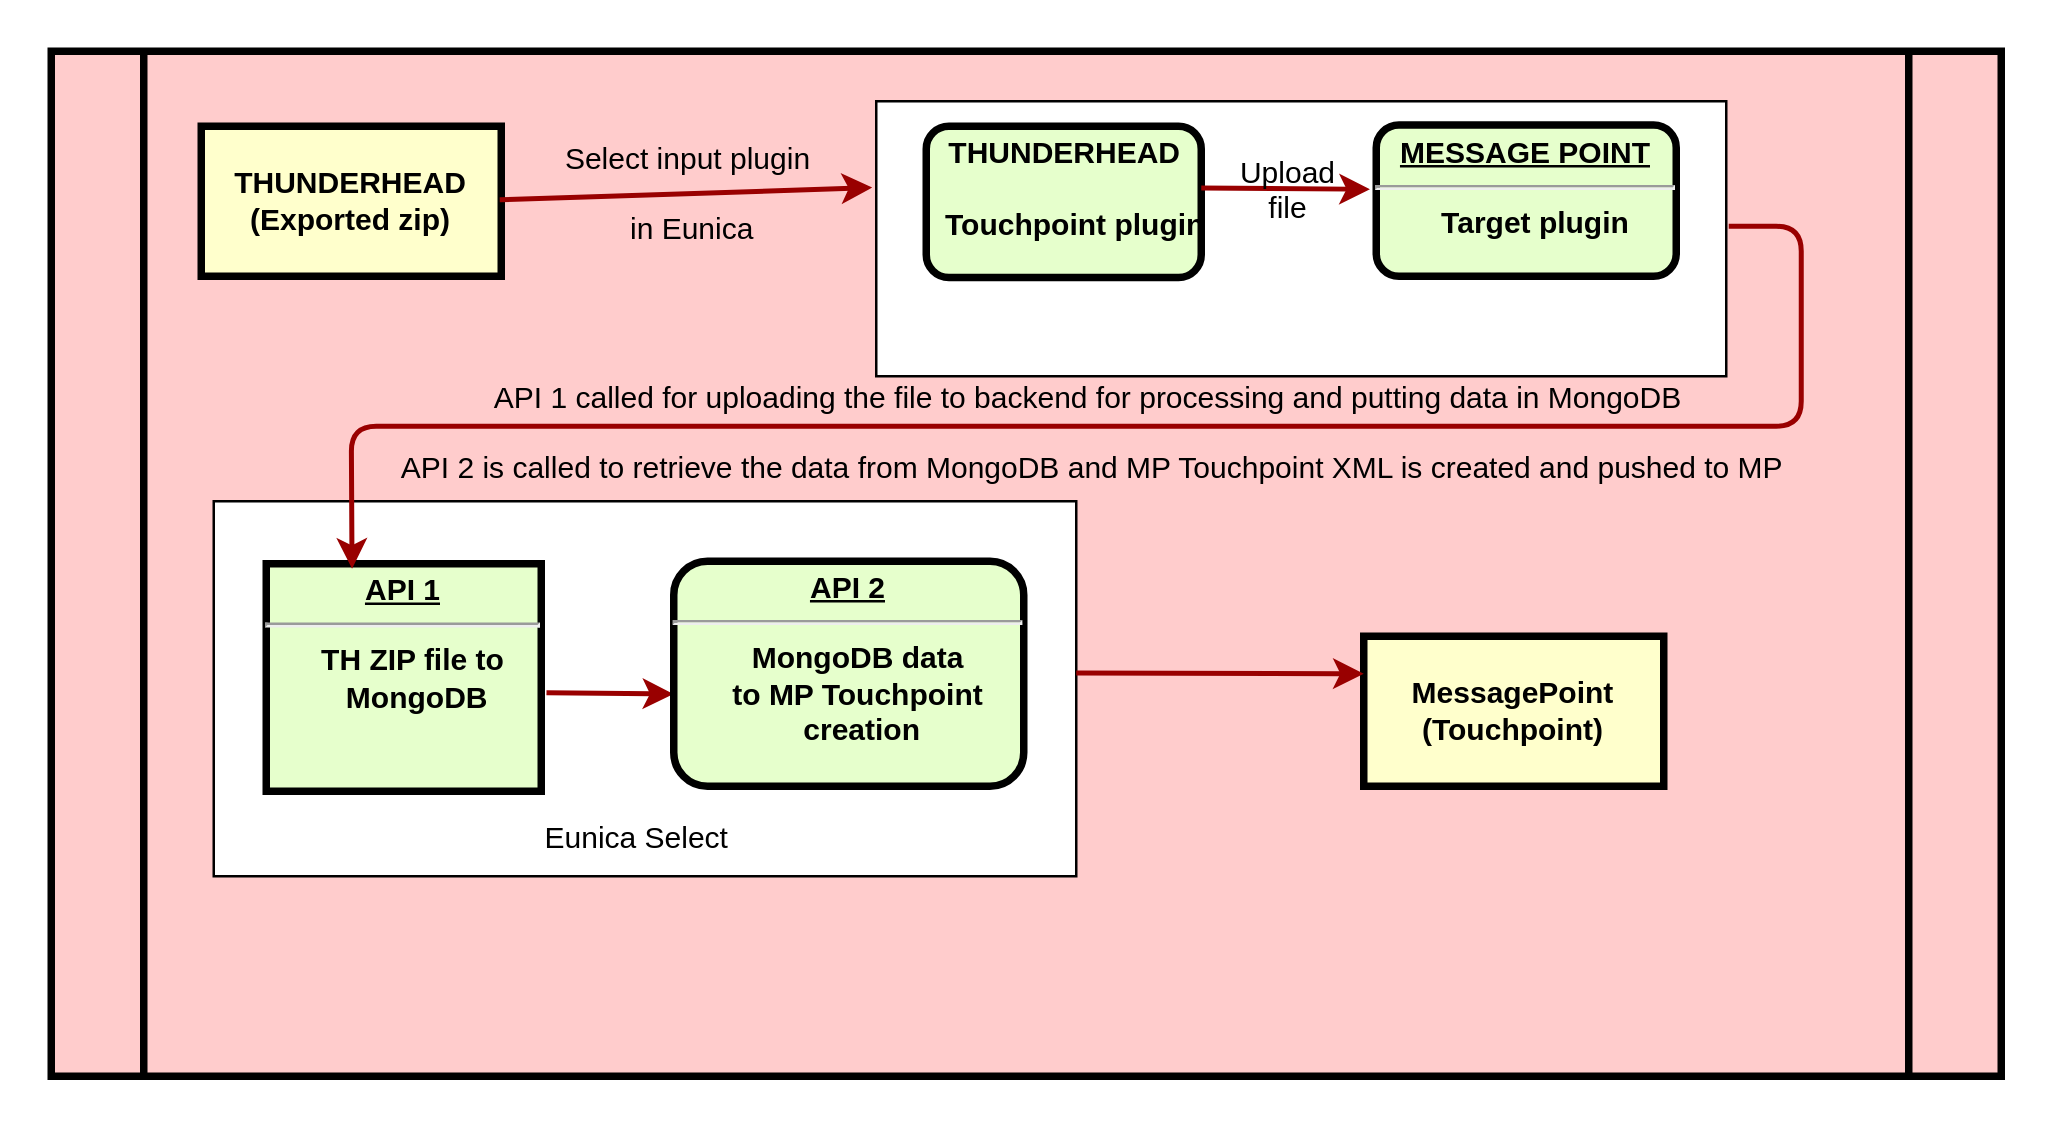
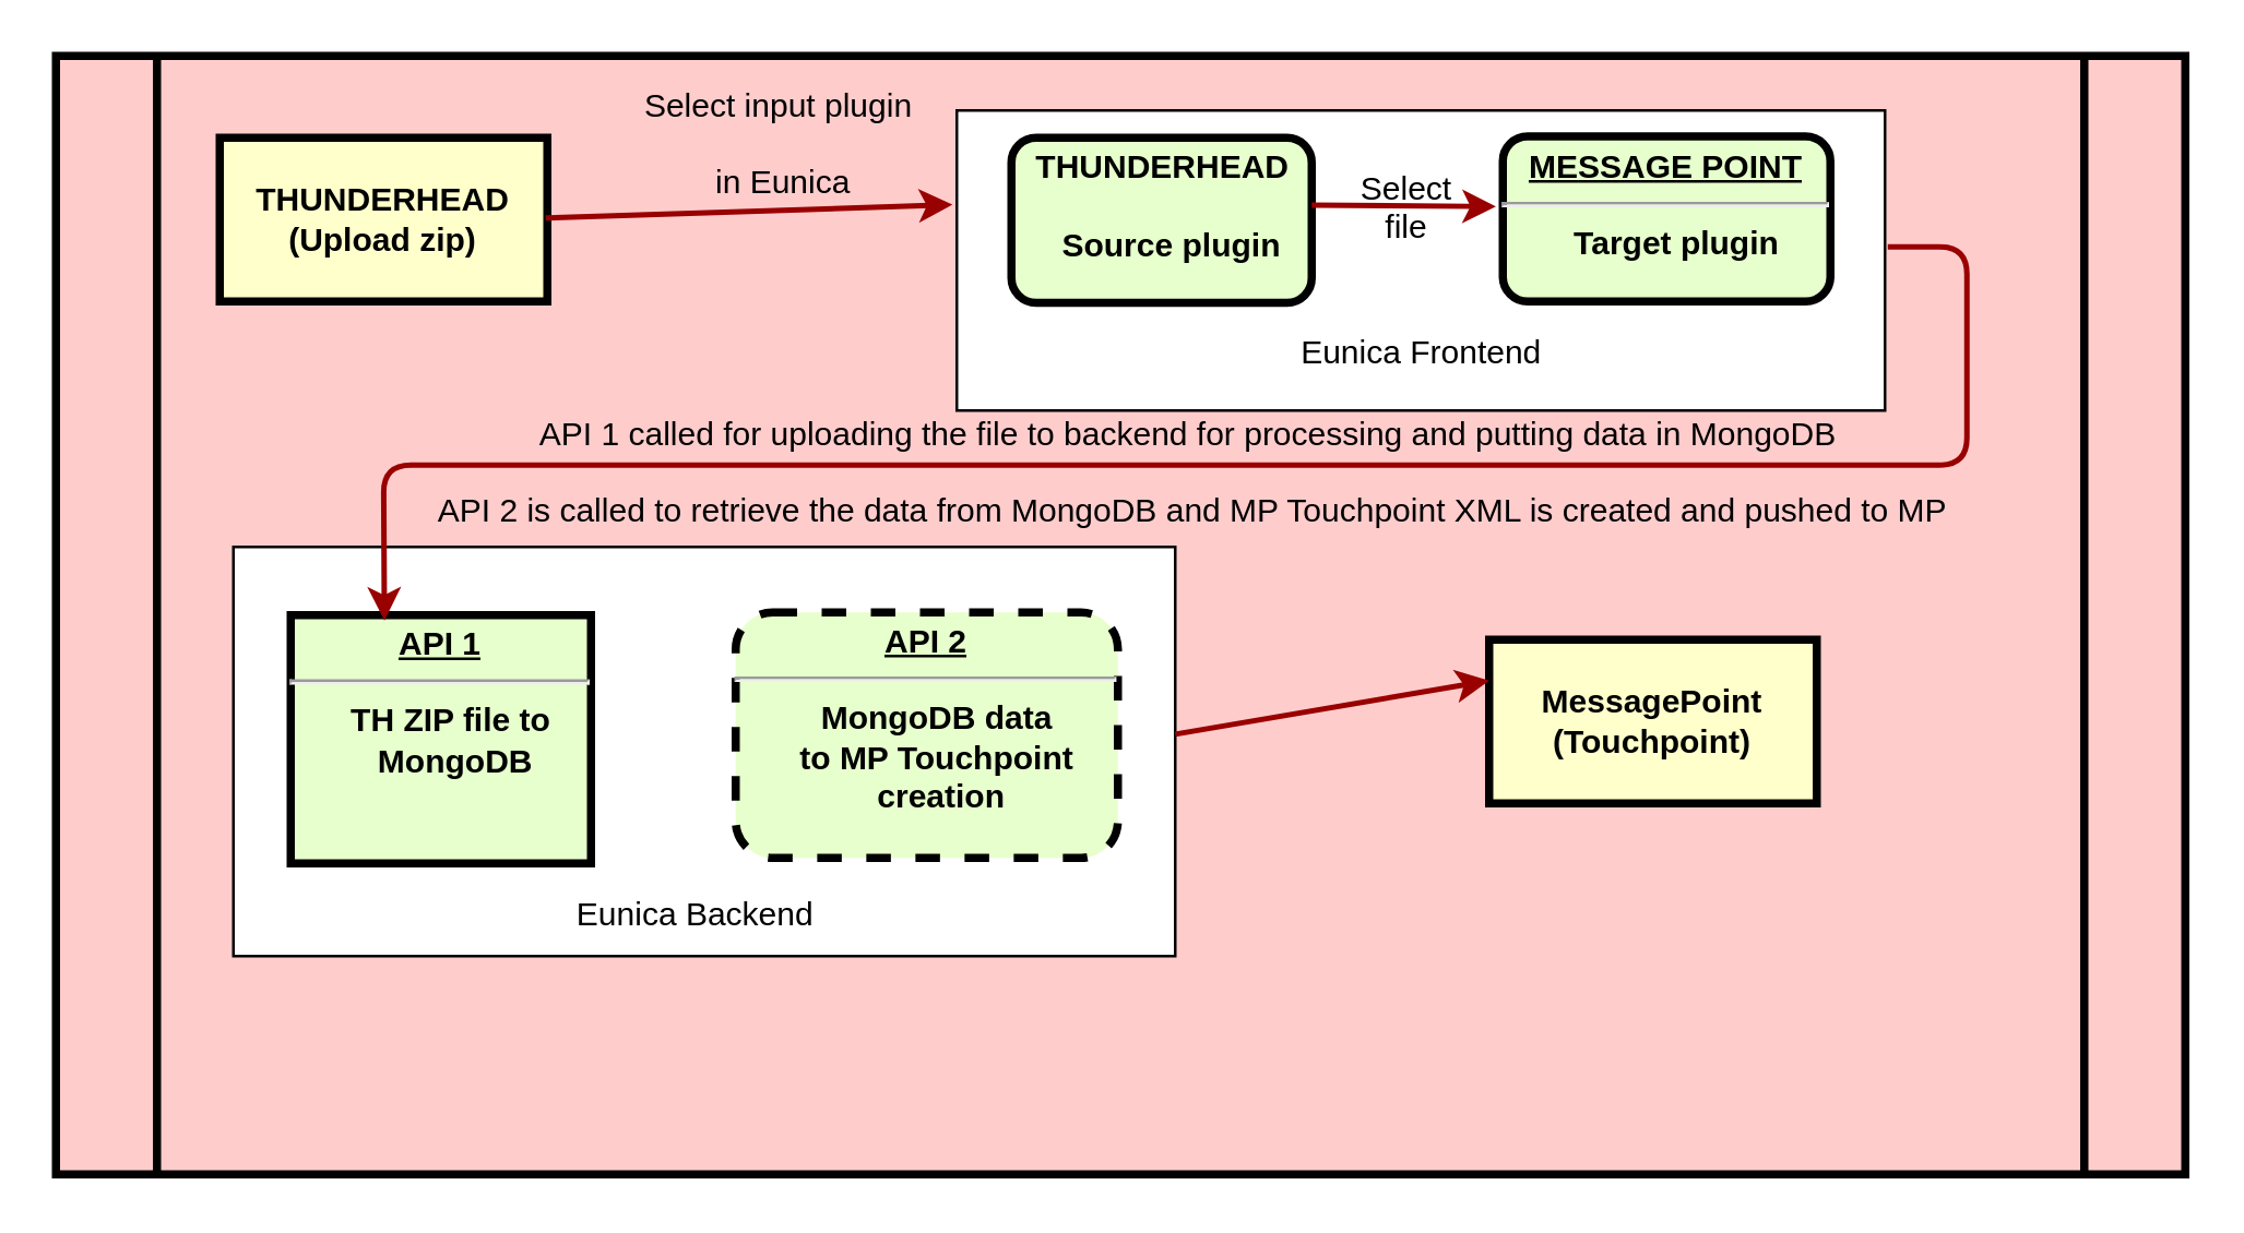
- <mxCell id="11" value="&lt;p style=&quot;margin: 0px; margin-top: 4px; text-align: center; text-decoration: underline;&quot;&gt;&lt;/p&gt;&lt;p style=&quot;margin: 0px; margin-left: 8px;&quot;&gt;THUNDERHEAD&amp;nbsp;&amp;nbsp;&lt;br&gt;&lt;br&gt;Touchpoint plugin&lt;/p&gt;" style="verticalAlign=middle;align=center;overflow=fill;fontSize=12;fontFamily=Helvetica;html=1;rounded=1;fontStyle=1;strokeWidth=3;fillColor=#E6FFCC;movable=1;resizable=1;rotatable=1;deletable=1;editable=1;locked=0;connectable=1;" vertex="1" parent="1"><mxGeometry x="370" y="50" width="110" height="60.5" as="geometry" /></mxCell>
+ <mxCell id="11" value="&lt;p style=&quot;margin: 0px; margin-top: 4px; text-align: center; text-decoration: underline;&quot;&gt;&lt;/p&gt;&lt;p style=&quot;margin: 0px; margin-left: 8px;&quot;&gt;THUNDERHEAD&amp;nbsp;&amp;nbsp;&lt;br&gt;&lt;br&gt;Source plugin&lt;/p&gt;" style="verticalAlign=middle;align=center;overflow=fill;fontSize=12;fontFamily=Helvetica;html=1;rounded=1;fontStyle=1;strokeWidth=3;fillColor=#E6FFCC;movable=1;resizable=1;rotatable=1;deletable=1;editable=1;locked=0;connectable=1;" vertex="1" parent="1"><mxGeometry x="370" y="50" width="110" height="60.5" as="geometry" /></mxCell>
- <mxCell id="16" value="Upload&#10;file" style="text;spacingTop=-5;align=center" vertex="1" parent="1"><mxGeometry x="470" y="60" width="90" height="30" as="geometry" /></mxCell>
+ <mxCell id="16" value="Select&#10;file" style="text;spacingTop=-5;align=center" vertex="1" parent="1"><mxGeometry x="470" y="60" width="90" height="30" as="geometry" /></mxCell>
- <mxCell id="3" value="THUNDERHEAD&#10;(Exported zip)" style="whiteSpace=wrap;align=center;verticalAlign=middle;fontStyle=1;strokeWidth=3;fillColor=#FFFFCC" parent="1" vertex="1"><mxGeometry x="80" y="50" width="120" height="60" as="geometry" /></mxCell>
+ <mxCell id="3" value="THUNDERHEAD&#10;(Upload zip)" style="whiteSpace=wrap;align=center;verticalAlign=middle;fontStyle=1;strokeWidth=3;fillColor=#FFFFCC" parent="1" vertex="1"><mxGeometry x="80" y="50" width="120" height="60" as="geometry" /></mxCell>
- <mxCell id="14" value="Select input plugin&#10;&#10; in Eunica" style="text;spacingTop=-5;align=center" vertex="1" parent="1"><mxGeometry x="230" y="54.75" width="90" height="50" as="geometry" /></mxCell>
+ <mxCell id="14" value="Select input plugin&#10;&#10; in Eunica" style="text;spacingTop=-5;align=center" vertex="1" parent="1"><mxGeometry x="240" y="29.75" width="90" height="50" as="geometry" /></mxCell>
+ <mxCell id="13" value="Eunica Frontend" style="text;spacingTop=-5;align=center;movable=1;resizable=1;rotatable=1;deletable=1;editable=1;locked=0;connectable=1;" vertex="1" parent="1"><mxGeometry x="350" y="120" width="341" height="20" as="geometry" /></mxCell>
- <mxCell id="8" value="&lt;p style=&quot;margin: 0px; margin-top: 4px; text-align: center; text-decoration: underline;&quot;&gt;&lt;strong&gt;API 2&lt;br&gt;&lt;/strong&gt;&lt;/p&gt;&lt;hr&gt;&lt;p style=&quot;margin: 0px; margin-left: 8px;&quot;&gt;MongoDB data &lt;br&gt;to MP Touchpoint&lt;br&gt;&amp;nbsp;creation&lt;/p&gt;" style="verticalAlign=middle;align=center;overflow=fill;fontSize=12;fontFamily=Helvetica;html=1;rounded=1;fontStyle=1;strokeWidth=3;fillColor=#E6FFCC;movable=1;resizable=1;rotatable=1;deletable=1;editable=1;locked=0;connectable=1;" vertex="1" parent="1"><mxGeometry x="269" y="224" width="140" height="90" as="geometry" /></mxCell>
+ <mxCell id="8" value="&lt;p style=&quot;margin: 0px; margin-top: 4px; text-align: center; text-decoration: underline;&quot;&gt;&lt;strong&gt;API 2&lt;br&gt;&lt;/strong&gt;&lt;/p&gt;&lt;hr&gt;&lt;p style=&quot;margin: 0px; margin-left: 8px;&quot;&gt;MongoDB data &lt;br&gt;to MP Touchpoint&lt;br&gt;&amp;nbsp;creation&lt;/p&gt;" style="verticalAlign=middle;align=center;overflow=fill;fontSize=12;fontFamily=Helvetica;html=1;rounded=1;fontStyle=1;strokeWidth=3;fillColor=#E6FFCC;movable=1;resizable=1;rotatable=1;deletable=1;editable=1;locked=0;connectable=1;dashed=1;" vertex="1" parent="1"><mxGeometry x="269" y="224" width="140" height="90" as="geometry" /></mxCell>
- <mxCell id="7" value="" style="edgeStyle=none;noEdgeStyle=1;strokeColor=#990000;strokeWidth=2;entryX=-0.001;entryY=0.59;entryDx=0;entryDy=0;entryPerimeter=0;movable=1;resizable=1;rotatable=1;deletable=1;editable=1;locked=0;connectable=1;exitX=1.019;exitY=0.567;exitDx=0;exitDy=0;exitPerimeter=0;" edge="1" parent="1" source="6" target="8"><mxGeometry width="100" height="100" relative="1" as="geometry"><mxPoint x="217" y="320" as="sourcePoint" /><mxPoint x="267" y="320" as="targetPoint" /></mxGeometry></mxCell>
- <mxCell id="19" value="MessagePoint&#10;(Touchpoint)" style="whiteSpace=wrap;align=center;verticalAlign=middle;fontStyle=1;strokeWidth=3;fillColor=#FFFFCC" vertex="1" parent="1"><mxGeometry x="545" y="254" width="120" height="60" as="geometry" /></mxCell>
+ <mxCell id="19" value="MessagePoint&#10;(Touchpoint)" style="whiteSpace=wrap;align=center;verticalAlign=middle;fontStyle=1;strokeWidth=3;fillColor=#FFFFCC" vertex="1" parent="1"><mxGeometry x="545" y="234" width="120" height="60" as="geometry" /></mxCell>
- <mxCell id="9" value="Eunica Select" style="text;spacingTop=-5;align=center;movable=1;resizable=1;rotatable=1;deletable=1;editable=1;locked=0;connectable=1;" vertex="1" parent="1"><mxGeometry x="84" y="326" width="341" height="20" as="geometry" /></mxCell>
+ <mxCell id="9" value="Eunica Backend" style="text;spacingTop=-5;align=center;movable=1;resizable=1;rotatable=1;deletable=1;editable=1;locked=0;connectable=1;" vertex="1" parent="1"><mxGeometry x="84" y="326" width="341" height="20" as="geometry" /></mxCell>
